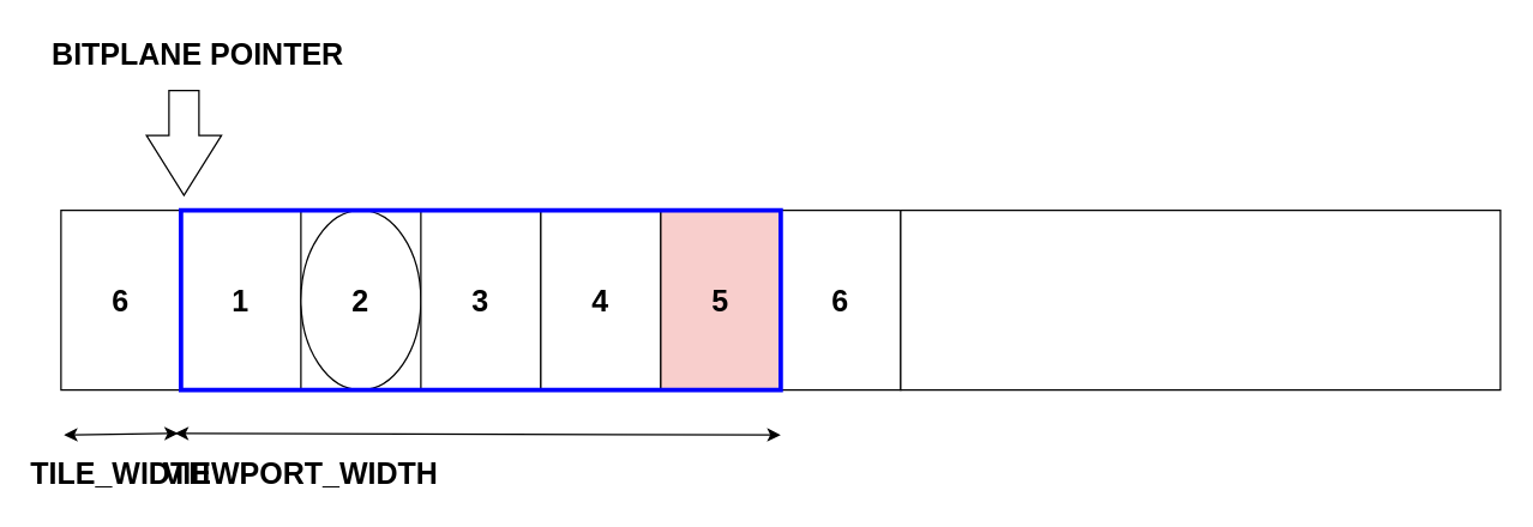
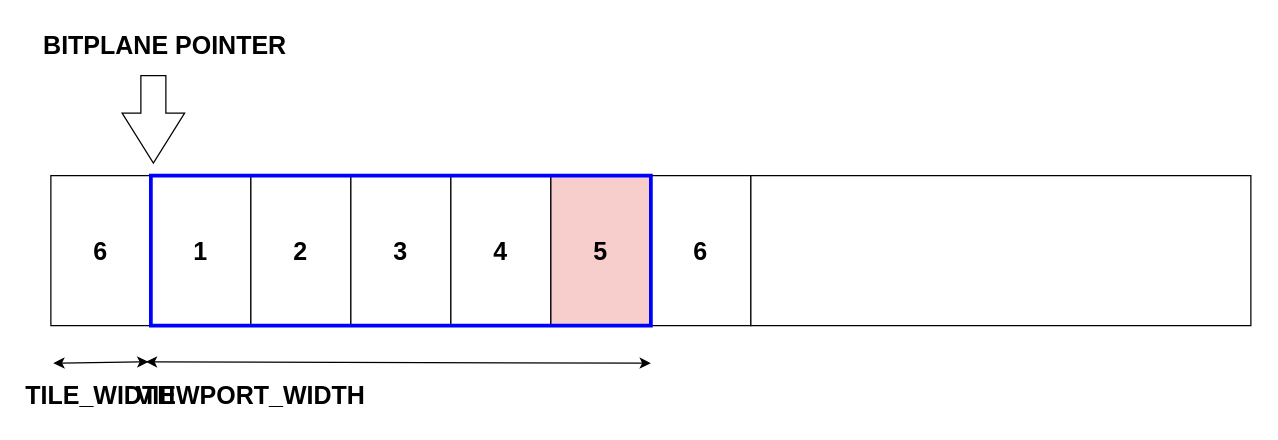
- <mxCell id="4" value="2" style="ellipse;whiteSpace=wrap;html=1;fontStyle=1;fontSize=20;" vertex="1" parent="1"><mxGeometry x="200" y="140" width="80" height="120" as="geometry" /></mxCell>
+ <mxCell id="4" value="2" style="rounded=0;whiteSpace=wrap;html=1;fontStyle=1;fontSize=20;" vertex="1" parent="1"><mxGeometry x="200" y="140" width="80" height="120" as="geometry" /></mxCell>
